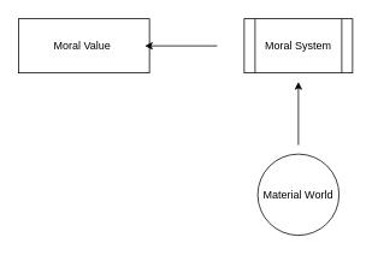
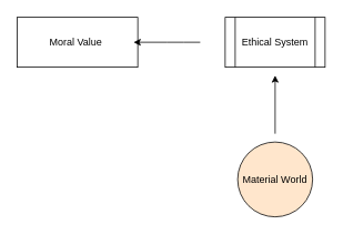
- <mxCell id="4" value="Moral System" style="shape=process;whiteSpace=wrap;html=1;backgroundOutline=1;" vertex="1" parent="1"><mxGeometry x="270" y="20" width="120" height="60" as="geometry" /></mxCell>
+ <mxCell id="4" value="Ethical System" style="shape=process;whiteSpace=wrap;html=1;backgroundOutline=1;" vertex="1" parent="1"><mxGeometry x="270" y="20" width="120" height="60" as="geometry" /></mxCell>
- <mxCell id="5" value="Material World" style="ellipse;whiteSpace=wrap;html=1;aspect=fixed;" vertex="1" parent="1"><mxGeometry x="285" y="170" width="90" height="90" as="geometry" /></mxCell>
+ <mxCell id="5" value="Material World" style="ellipse;whiteSpace=wrap;html=1;aspect=fixed;fillColor=#ffe6cc;" vertex="1" parent="1"><mxGeometry x="285" y="170" width="90" height="90" as="geometry" /></mxCell>
